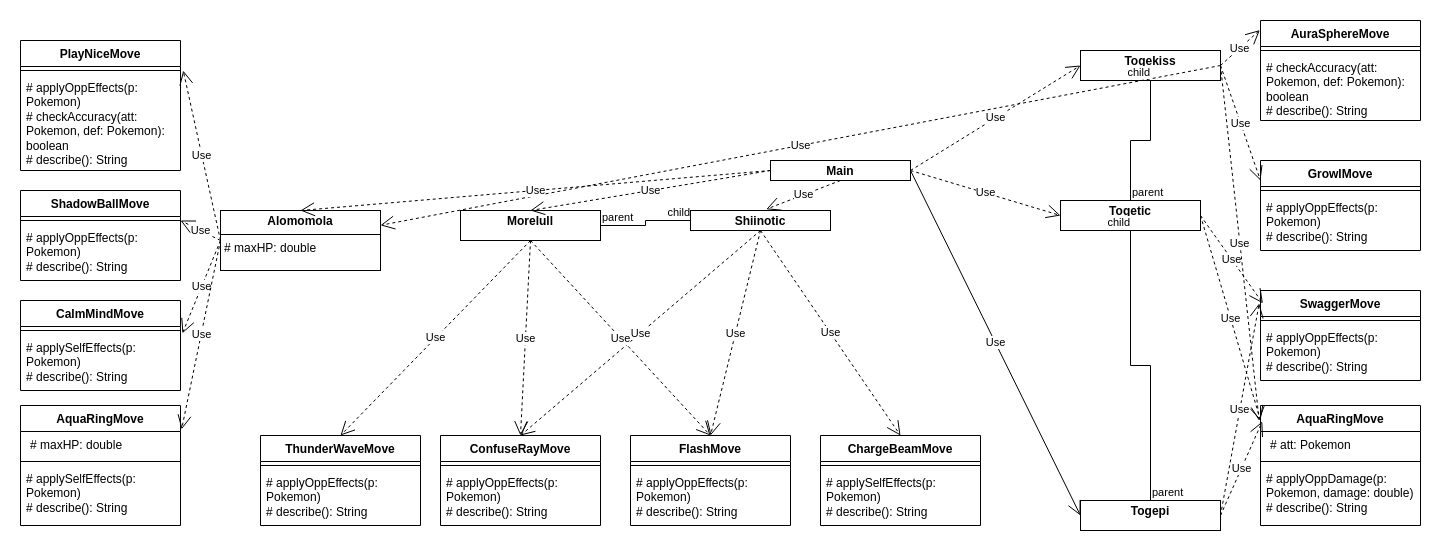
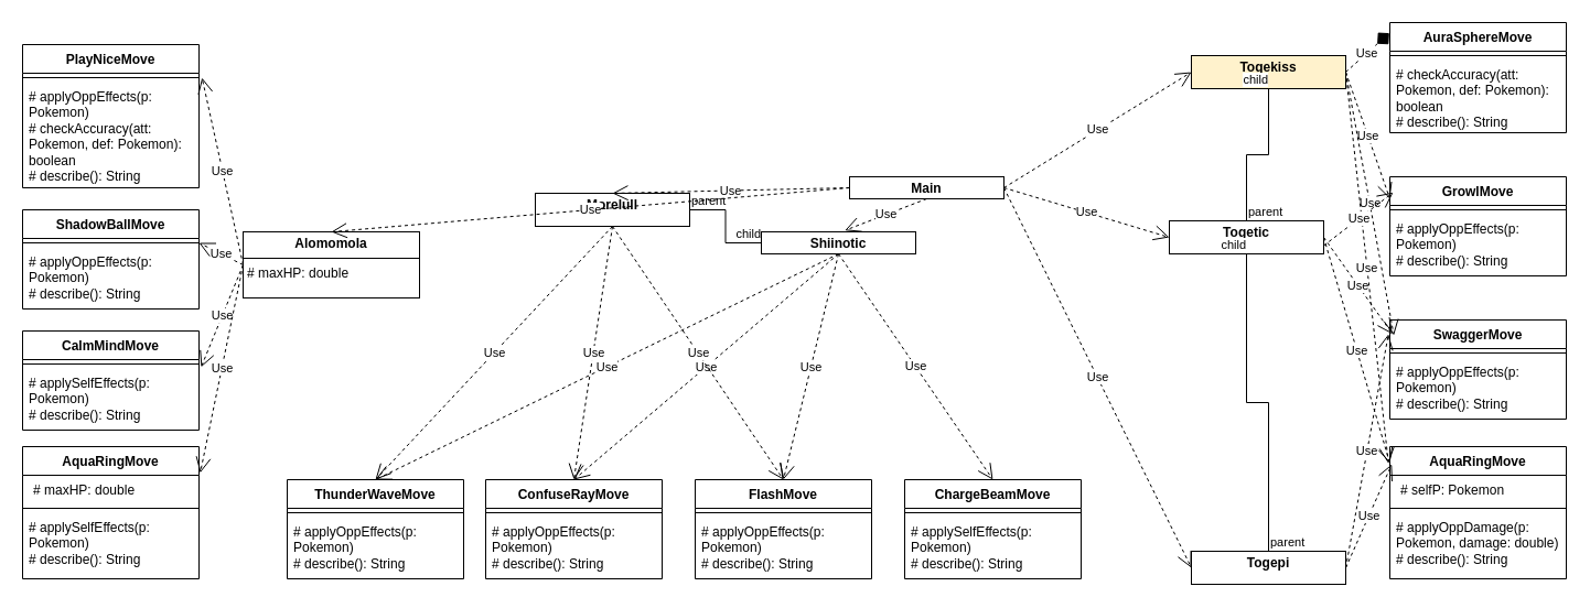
- <mxCell id="61" value="Use" style="endArrow=open;endSize=12;dashed=1;html=1;rounded=0;exitX=1;exitY=0.5;exitDx=0;exitDy=0;entryX=-0.004;entryY=0.096;entryDx=0;entryDy=0;entryPerimeter=0;" edge="1" parent="1" source="24" target="54"><mxGeometry width="160" relative="1" as="geometry"><mxPoint x="1080" y="270" as="sourcePoint" /><mxPoint x="1240" y="270" as="targetPoint" /></mxGeometry></mxCell>
+ <mxCell id="61" value="Use" style="endArrow=diamond;endSize=12;dashed=1;html=1;rounded=0;exitX=1;exitY=0.5;exitDx=0;exitDy=0;entryX=-0.004;entryY=0.096;entryDx=0;entryDy=0;entryPerimeter=0;" edge="1" parent="1" source="24" target="54"><mxGeometry width="160" relative="1" as="geometry"><mxPoint x="1080" y="270" as="sourcePoint" /><mxPoint x="1240" y="270" as="targetPoint" /></mxGeometry></mxCell>
- <mxCell id="24" value="&lt;p style=&quot;margin:0px;margin-top:4px;text-align:center;&quot;&gt;&lt;b&gt;Togekiss&lt;/b&gt;&lt;/p&gt;" style="verticalAlign=top;align=left;overflow=fill;html=1;whiteSpace=wrap;" vertex="1" parent="1"><mxGeometry x="1080" y="50" width="140" height="30" as="geometry" /></mxCell>
+ <mxCell id="24" value="&lt;p style=&quot;margin:0px;margin-top:4px;text-align:center;&quot;&gt;&lt;b&gt;Togekiss&lt;/b&gt;&lt;/p&gt;" style="verticalAlign=top;align=left;overflow=fill;html=1;whiteSpace=wrap;fillColor=#fff2cc;" vertex="1" parent="1"><mxGeometry x="1080" y="50" width="140" height="30" as="geometry" /></mxCell>
- <mxCell id="63" value="Use" style="endArrow=open;endSize=12;dashed=1;html=1;rounded=0;exitX=1;exitY=0.5;exitDx=0;exitDy=0;" edge="1" parent="1" source="24" target="3"><mxGeometry width="160" relative="1" as="geometry"><mxPoint x="1080" y="270" as="sourcePoint" /><mxPoint x="1240" y="270" as="targetPoint" /></mxGeometry></mxCell>
+ <mxCell id="63" value="Use" style="endArrow=open;endSize=12;dashed=1;html=1;rounded=0;exitX=1;exitY=0.5;exitDx=0;exitDy=0;entryX=0.023;entryY=0.156;entryDx=0;entryDy=0;entryPerimeter=0;" edge="1" parent="1" source="24" target="48"><mxGeometry width="160" relative="1" as="geometry"><mxPoint x="1080" y="270" as="sourcePoint" /><mxPoint x="1240" y="270" as="targetPoint" /></mxGeometry></mxCell>
+ <mxCell id="65" value="Use" style="endArrow=open;endSize=12;dashed=1;html=1;rounded=0;exitX=1;exitY=0.75;exitDx=0;exitDy=0;entryX=0.019;entryY=0.158;entryDx=0;entryDy=0;entryPerimeter=0;" edge="1" parent="1" source="25" target="51"><mxGeometry width="160" relative="1" as="geometry"><mxPoint x="1080" y="270" as="sourcePoint" /><mxPoint x="1240" y="270" as="targetPoint" /></mxGeometry></mxCell>
- <mxCell id="21" value="&lt;p style=&quot;margin:0px;margin-top:4px;text-align:center;&quot;&gt;&lt;b&gt;Morelull&lt;/b&gt;&lt;/p&gt;" style="verticalAlign=top;align=left;overflow=fill;html=1;whiteSpace=wrap;" vertex="1" parent="1"><mxGeometry x="460" y="210" width="140" height="30" as="geometry" /></mxCell>
+ <mxCell id="21" value="&lt;p style=&quot;margin:0px;margin-top:4px;text-align:center;&quot;&gt;&lt;b&gt;Morelull&lt;/b&gt;&lt;/p&gt;" style="verticalAlign=top;align=left;overflow=fill;html=1;whiteSpace=wrap;" vertex="1" parent="1"><mxGeometry x="485" y="175" width="140" height="30" as="geometry" /></mxCell>
- <mxCell id="76" value="Use" style="endArrow=open;endSize=12;dashed=0;html=1;rounded=0;exitX=1;exitY=0.5;exitDx=0;exitDy=0;entryX=0;entryY=0.5;entryDx=0;entryDy=0;" edge="1" parent="1" source="2" target="23"><mxGeometry width="160" relative="1" as="geometry"><mxPoint x="540" y="270" as="sourcePoint" /><mxPoint x="700" y="270" as="targetPoint" /></mxGeometry></mxCell>
+ <mxCell id="76" value="Use" style="endArrow=open;endSize=12;dashed=1;html=1;rounded=0;exitX=1;exitY=0.5;exitDx=0;exitDy=0;entryX=0;entryY=0.5;entryDx=0;entryDy=0;" edge="1" parent="1" source="2" target="23"><mxGeometry width="160" relative="1" as="geometry"><mxPoint x="540" y="270" as="sourcePoint" /><mxPoint x="700" y="270" as="targetPoint" /></mxGeometry></mxCell>
+ <mxCell id="44" value="Use" style="endArrow=open;endSize=12;dashed=1;html=1;rounded=0;exitX=0.5;exitY=1;exitDx=0;exitDy=0;entryX=0.5;entryY=0;entryDx=0;entryDy=0;" edge="1" parent="1" source="22" target="35"><mxGeometry width="160" relative="1" as="geometry"><mxPoint x="580" y="260" as="sourcePoint" /><mxPoint x="740" y="260" as="targetPoint" /></mxGeometry></mxCell>
- <mxCell id="58" value="&lt;div&gt;&lt;p style=&quot;margin: 0px 0px 0px 4px;&quot;&gt;# att: Pokemon&lt;/p&gt;&lt;/div&gt;&lt;div&gt;&lt;br&gt;&lt;/div&gt;" style="text;strokeColor=none;fillColor=none;align=left;verticalAlign=top;spacingLeft=4;spacingRight=4;overflow=hidden;rotatable=0;points=[[0,0.5],[1,0.5]];portConstraint=eastwest;whiteSpace=wrap;html=1;" vertex="1" parent="57"><mxGeometry y="26" width="160" height="26" as="geometry" /></mxCell>
+ <mxCell id="58" value="&lt;div&gt;&lt;p style=&quot;margin: 0px 0px 0px 4px;&quot;&gt;# selfP: Pokemon&lt;/p&gt;&lt;/div&gt;&lt;div&gt;&lt;br&gt;&lt;/div&gt;" style="text;strokeColor=none;fillColor=none;align=left;verticalAlign=top;spacingLeft=4;spacingRight=4;overflow=hidden;rotatable=0;points=[[0,0.5],[1,0.5]];portConstraint=eastwest;whiteSpace=wrap;html=1;" vertex="1" parent="57"><mxGeometry y="26" width="160" height="26" as="geometry" /></mxCell>
